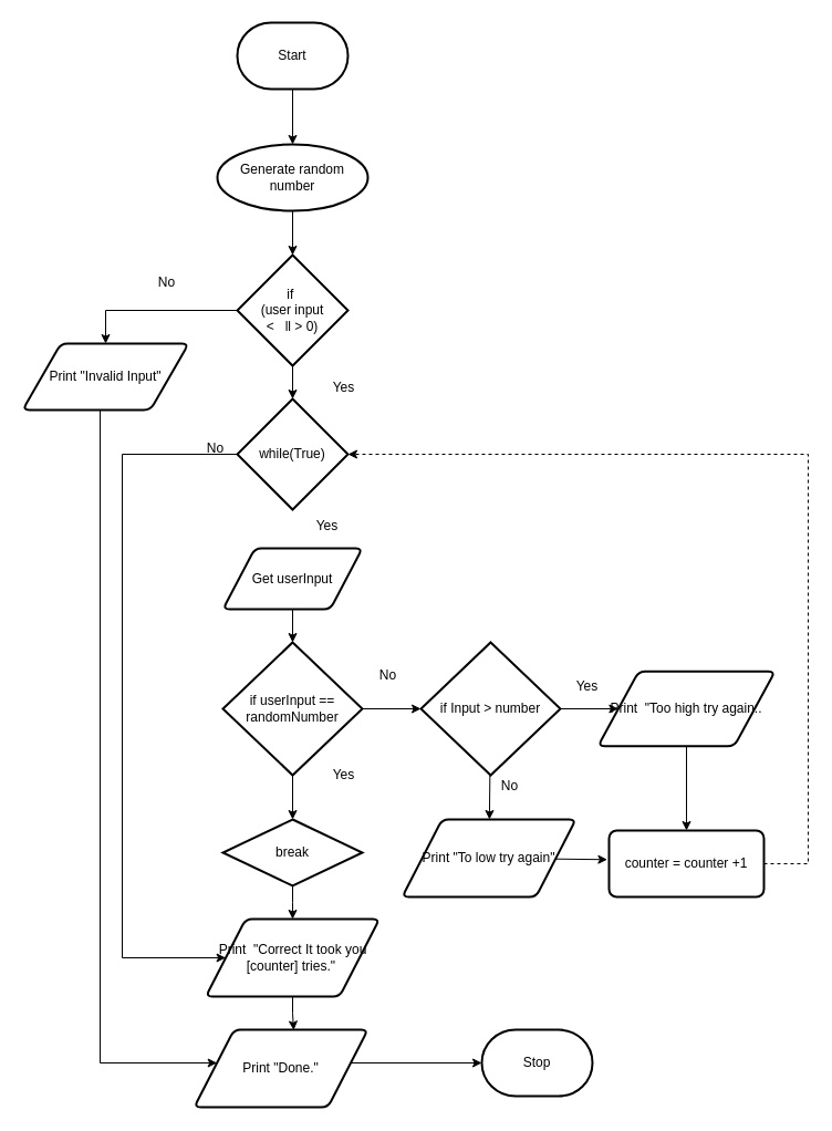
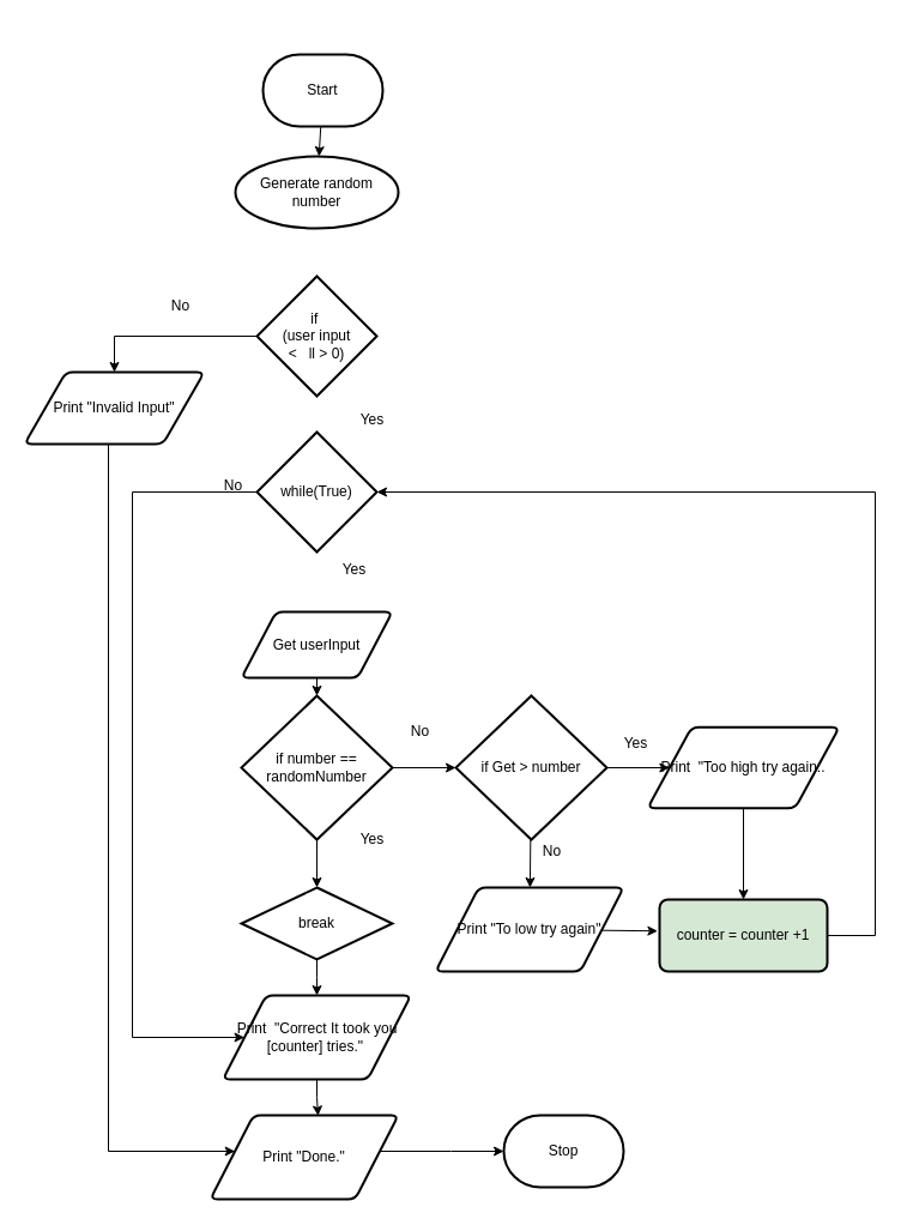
- <mxCell id="3" value="Start" style="strokeWidth=2;html=1;shape=mxgraph.flowchart.terminator;whiteSpace=wrap;" vertex="1" parent="1"><mxGeometry x="214" y="20" width="100" height="60" as="geometry" /></mxCell>
+ <mxCell id="3" value="Start" style="strokeWidth=2;html=1;shape=mxgraph.flowchart.terminator;whiteSpace=wrap;" vertex="1" parent="1"><mxGeometry x="219" y="45" width="100" height="60" as="geometry" /></mxCell>
- <mxCell id="4" style="edgeStyle=none;html=1;" edge="1" parent="1" source="5" target="8"><mxGeometry relative="1" as="geometry" /></mxCell>
- <mxCell id="6" style="edgeStyle=none;html=1;" edge="1" parent="1" source="8" target="10"><mxGeometry relative="1" as="geometry" /></mxCell>
- <mxCell id="31" style="edgeStyle=elbowEdgeStyle;html=1;entryX=1;entryY=0.5;entryDx=0;entryDy=0;entryPerimeter=0;rounded=0;elbow=vertical;dashed=1;" edge="1" parent="1" source="32" target="10"><mxGeometry relative="1" as="geometry"><Array as="points"><mxPoint x="730" y="450" /></Array></mxGeometry></mxCell>
+ <mxCell id="31" style="edgeStyle=elbowEdgeStyle;html=1;entryX=1;entryY=0.5;entryDx=0;entryDy=0;entryPerimeter=0;rounded=0;elbow=vertical;" edge="1" parent="1" source="32" target="10"><mxGeometry relative="1" as="geometry"><Array as="points"><mxPoint x="730" y="450" /></Array></mxGeometry></mxCell>
- <mxCell id="12" value="Get userInput" style="shape=parallelogram;html=1;strokeWidth=2;perimeter=parallelogramPerimeter;whiteSpace=wrap;rounded=1;arcSize=12;size=0.23;" vertex="1" parent="1"><mxGeometry x="201" y="495" width="126" height="55" as="geometry" /></mxCell>
+ <mxCell id="12" value="Get userInput" style="shape=parallelogram;html=1;strokeWidth=2;perimeter=parallelogramPerimeter;whiteSpace=wrap;rounded=1;arcSize=12;size=0.23;" vertex="1" parent="1"><mxGeometry x="201" y="510" width="126" height="55" as="geometry" /></mxCell>
- <mxCell id="15" value="if userInput == randomNumber" style="strokeWidth=2;html=1;shape=mxgraph.flowchart.decision;whiteSpace=wrap;" vertex="1" parent="1"><mxGeometry x="201" y="580" width="126" height="120" as="geometry" /></mxCell>
+ <mxCell id="15" value="if number == randomNumber" style="strokeWidth=2;html=1;shape=mxgraph.flowchart.decision;whiteSpace=wrap;" vertex="1" parent="1"><mxGeometry x="201" y="580" width="126" height="120" as="geometry" /></mxCell>
- <mxCell id="23" value="if Input &amp;gt; number" style="strokeWidth=2;html=1;shape=mxgraph.flowchart.decision;whiteSpace=wrap;" vertex="1" parent="1"><mxGeometry x="380" y="580" width="126" height="120" as="geometry" /></mxCell>
+ <mxCell id="23" value="if Get &amp;gt; number" style="strokeWidth=2;html=1;shape=mxgraph.flowchart.decision;whiteSpace=wrap;" vertex="1" parent="1"><mxGeometry x="380" y="580" width="126" height="120" as="geometry" /></mxCell>
- <mxCell id="32" value="counter = counter +1" style="rounded=1;whiteSpace=wrap;html=1;absoluteArcSize=1;arcSize=14;strokeWidth=2;" vertex="1" parent="1"><mxGeometry x="550" y="750" width="140" height="60" as="geometry" /></mxCell>
+ <mxCell id="32" value="counter = counter +1" style="rounded=1;whiteSpace=wrap;html=1;absoluteArcSize=1;arcSize=14;strokeWidth=2;fillColor=#d5e8d4;" vertex="1" parent="1"><mxGeometry x="550" y="750" width="140" height="60" as="geometry" /></mxCell>
- <mxCell id="35" value="Stop" style="strokeWidth=2;html=1;shape=mxgraph.flowchart.terminator;whiteSpace=wrap;" vertex="1" parent="1"><mxGeometry x="435" y="930" width="100" height="60" as="geometry" /></mxCell>
+ <mxCell id="35" value="Stop" style="strokeWidth=2;html=1;shape=mxgraph.flowchart.terminator;whiteSpace=wrap;" vertex="1" parent="1"><mxGeometry x="420" y="930" width="100" height="60" as="geometry" /></mxCell>
